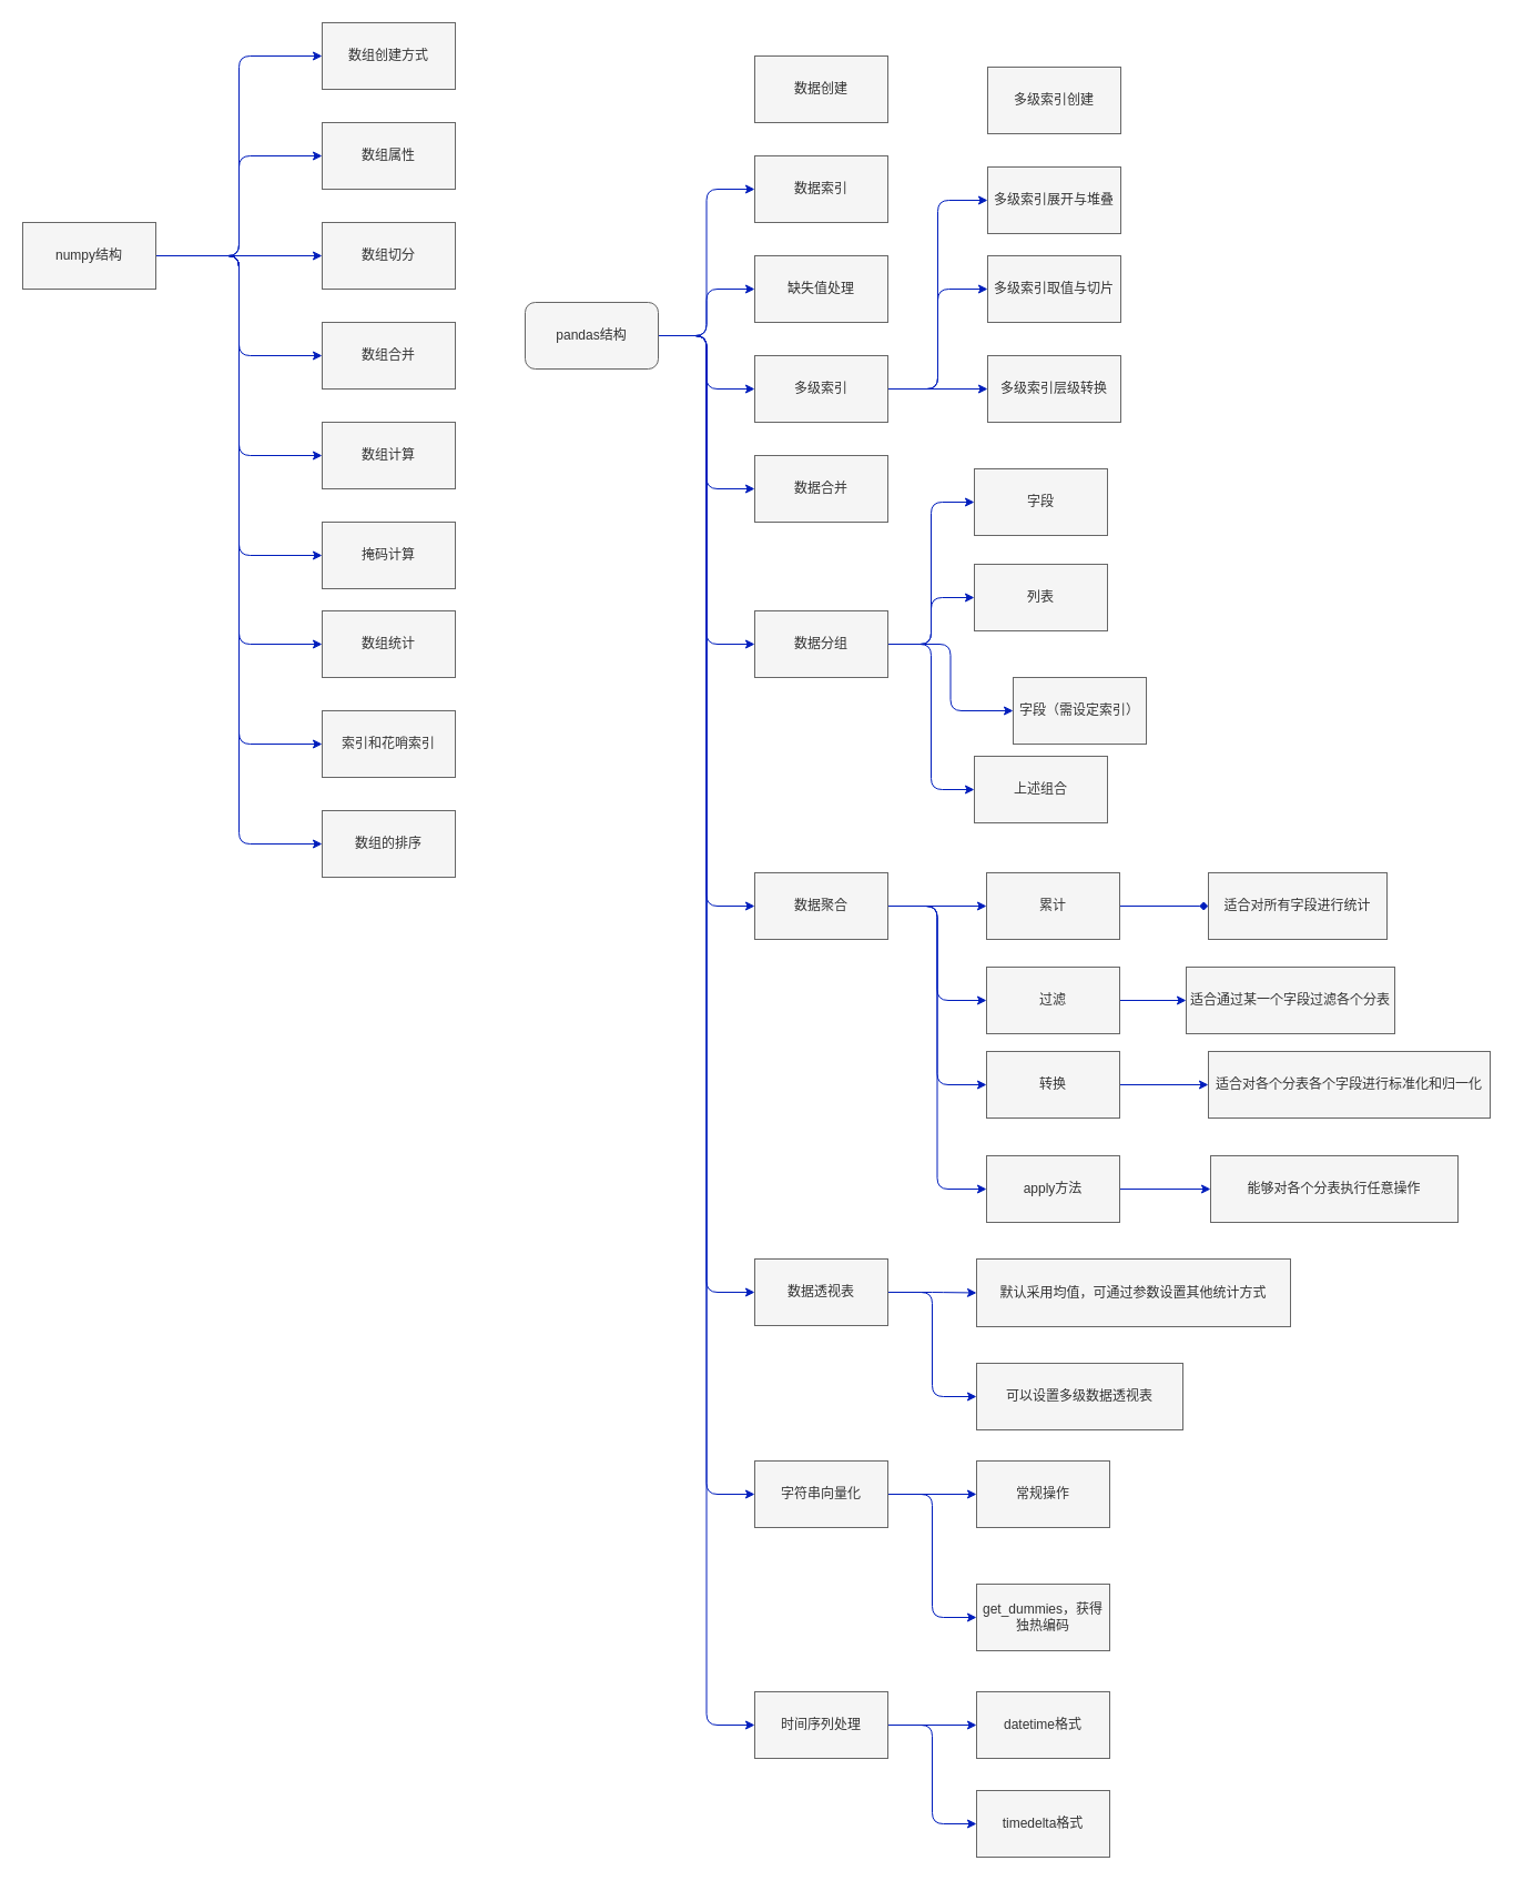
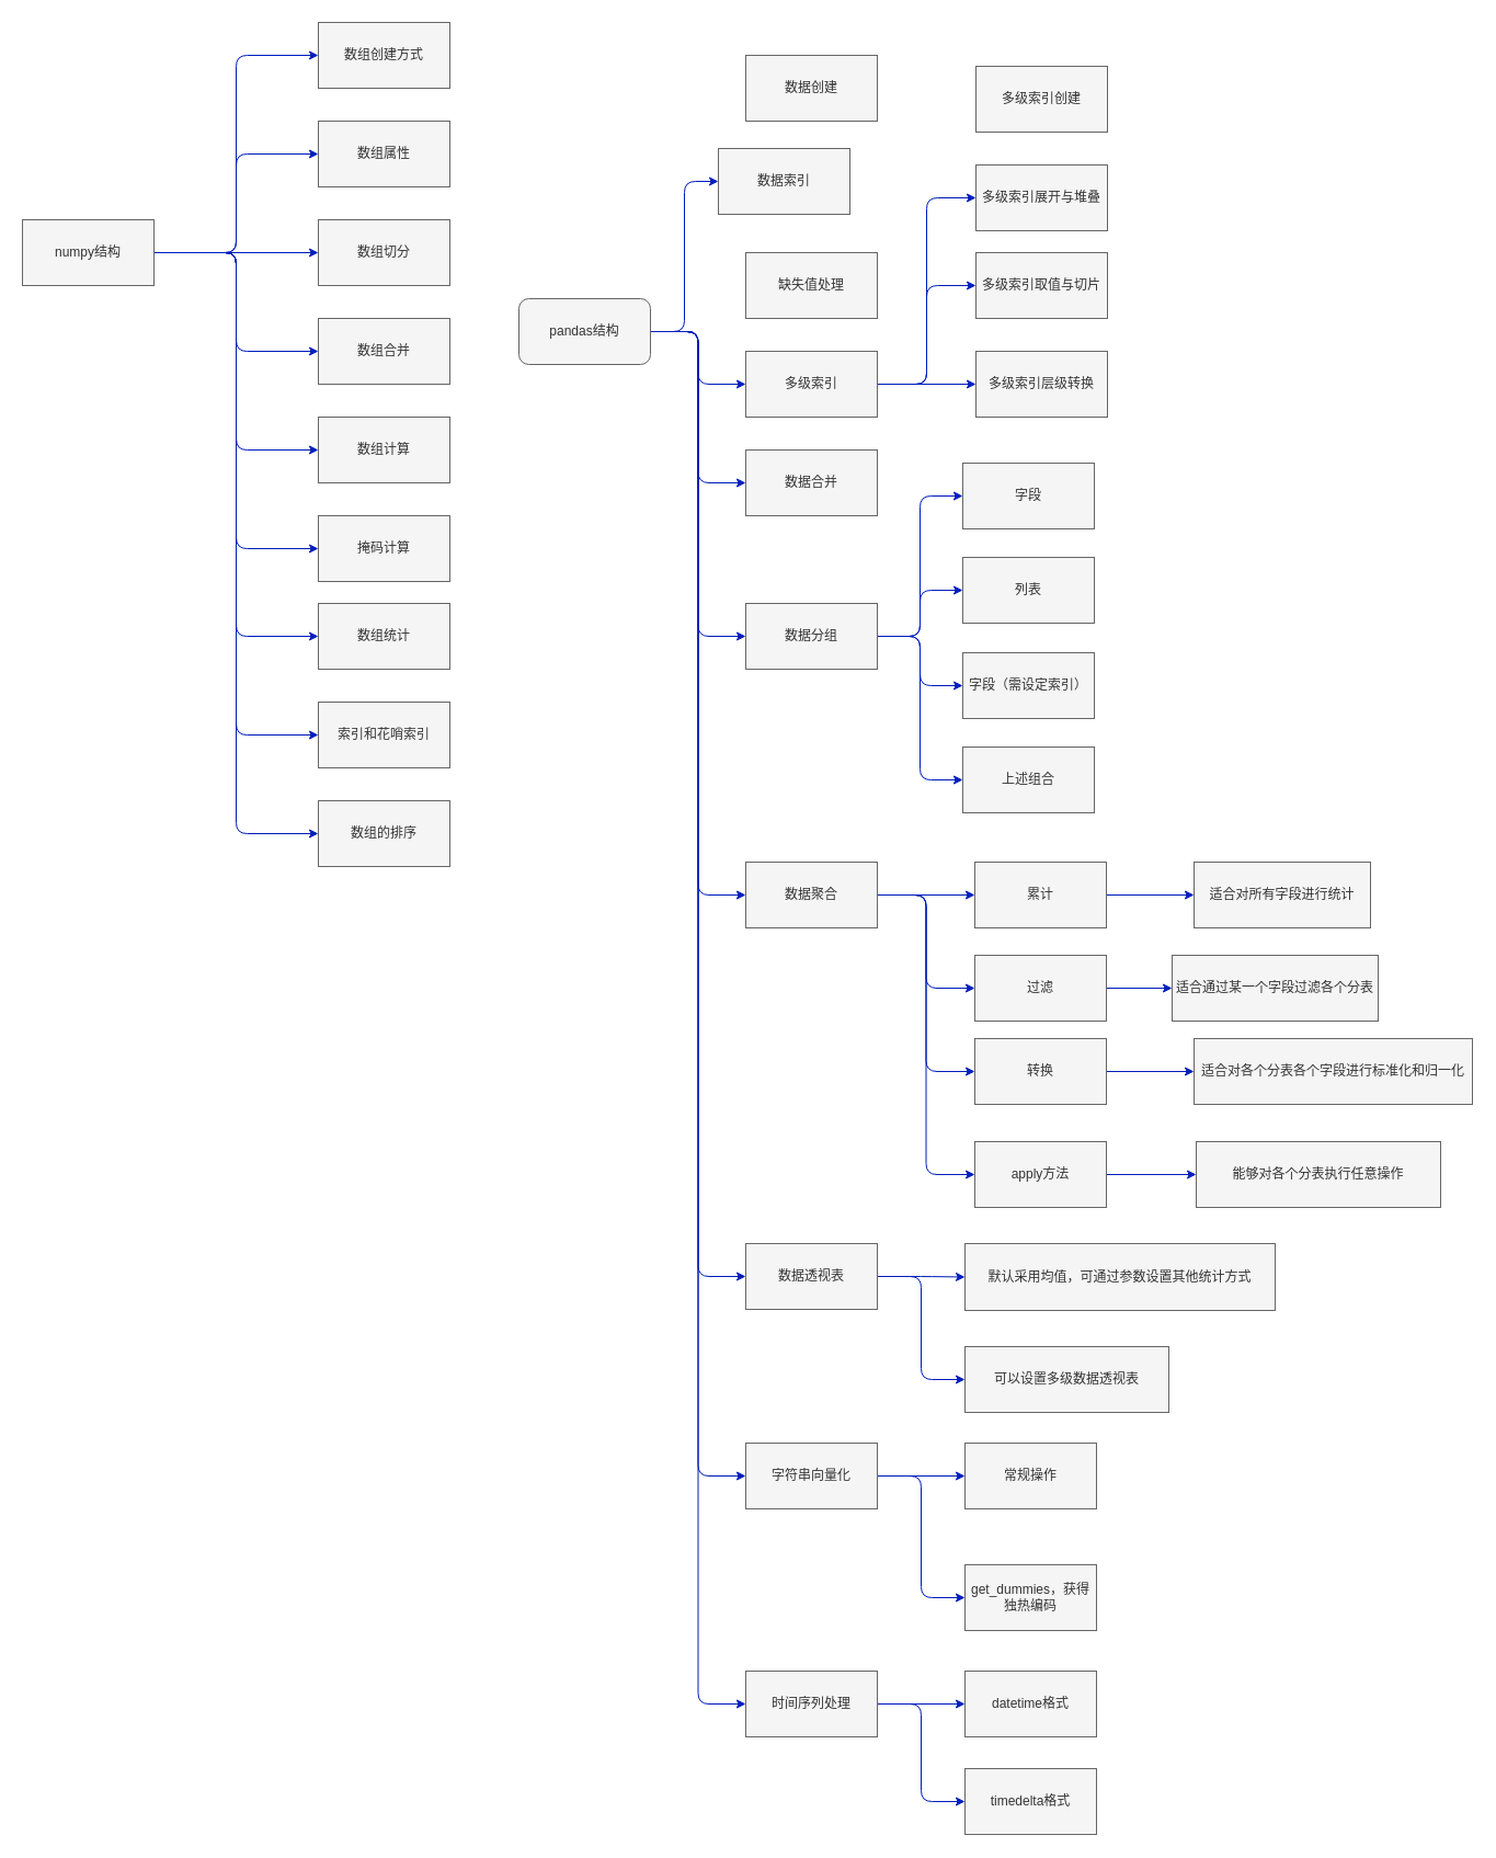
- <mxCell id="32" value="数据索引" style="rounded=0;whiteSpace=wrap;html=1;fillColor=#f5f5f5;fontColor=#333333;strokeColor=#666666;" parent="1" vertex="1"><mxGeometry x="680" y="140" width="120" height="60" as="geometry" /></mxCell>
+ <mxCell id="32" value="数据索引" style="rounded=0;whiteSpace=wrap;html=1;fillColor=#f5f5f5;fontColor=#333333;strokeColor=#666666;" parent="1" vertex="1"><mxGeometry x="655" y="135" width="120" height="60" as="geometry" /></mxCell>
- <mxCell id="22" style="edgeStyle=orthogonalEdgeStyle;html=1;exitX=1;exitY=0.5;exitDx=0;exitDy=0;entryX=0;entryY=0.5;entryDx=0;entryDy=0;fillColor=#0050ef;strokeColor=#001DBC;" parent="1" source="30" target="33" edge="1"><mxGeometry relative="1" as="geometry" /></mxCell>
- <mxCell id="67" value="字段（需设定索引）" style="rounded=0;whiteSpace=wrap;html=1;fontFamily=Helvetica;fontSize=12;fontColor=#333333;strokeColor=#666666;fillColor=#f5f5f5;" vertex="1" parent="1"><mxGeometry x="913" y="610" width="120" height="60" as="geometry" /></mxCell>
+ <mxCell id="67" value="字段（需设定索引）" style="rounded=0;whiteSpace=wrap;html=1;fontFamily=Helvetica;fontSize=12;fontColor=#333333;strokeColor=#666666;fillColor=#f5f5f5;" vertex="1" parent="1"><mxGeometry x="878" y="595" width="120" height="60" as="geometry" /></mxCell>
- <mxCell id="53" value="" style="edgeStyle=none;html=1;fillColor=#0050ef;strokeColor=#001DBC;endArrow=diamond;" edge="1" parent="1" source="54" target="61"><mxGeometry relative="1" as="geometry" /></mxCell>
+ <mxCell id="53" value="" style="edgeStyle=none;html=1;fillColor=#0050ef;strokeColor=#001DBC;" edge="1" parent="1" source="54" target="61"><mxGeometry relative="1" as="geometry" /></mxCell>
